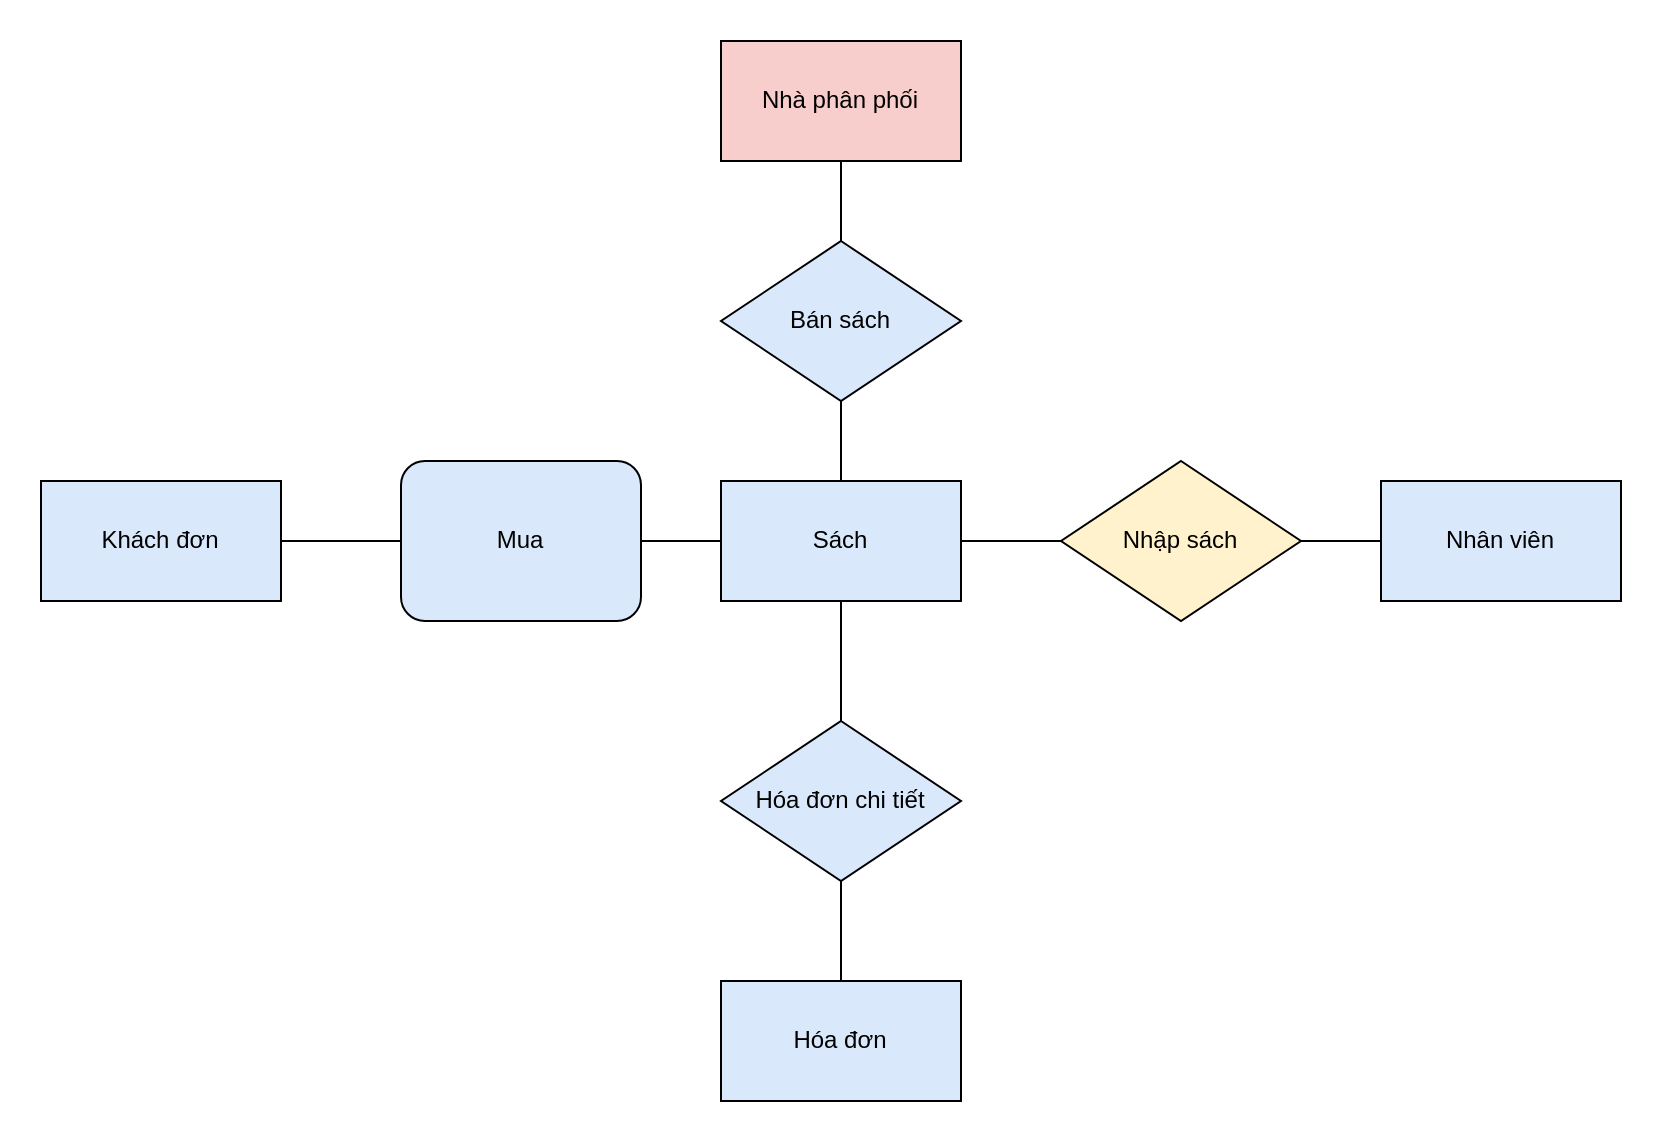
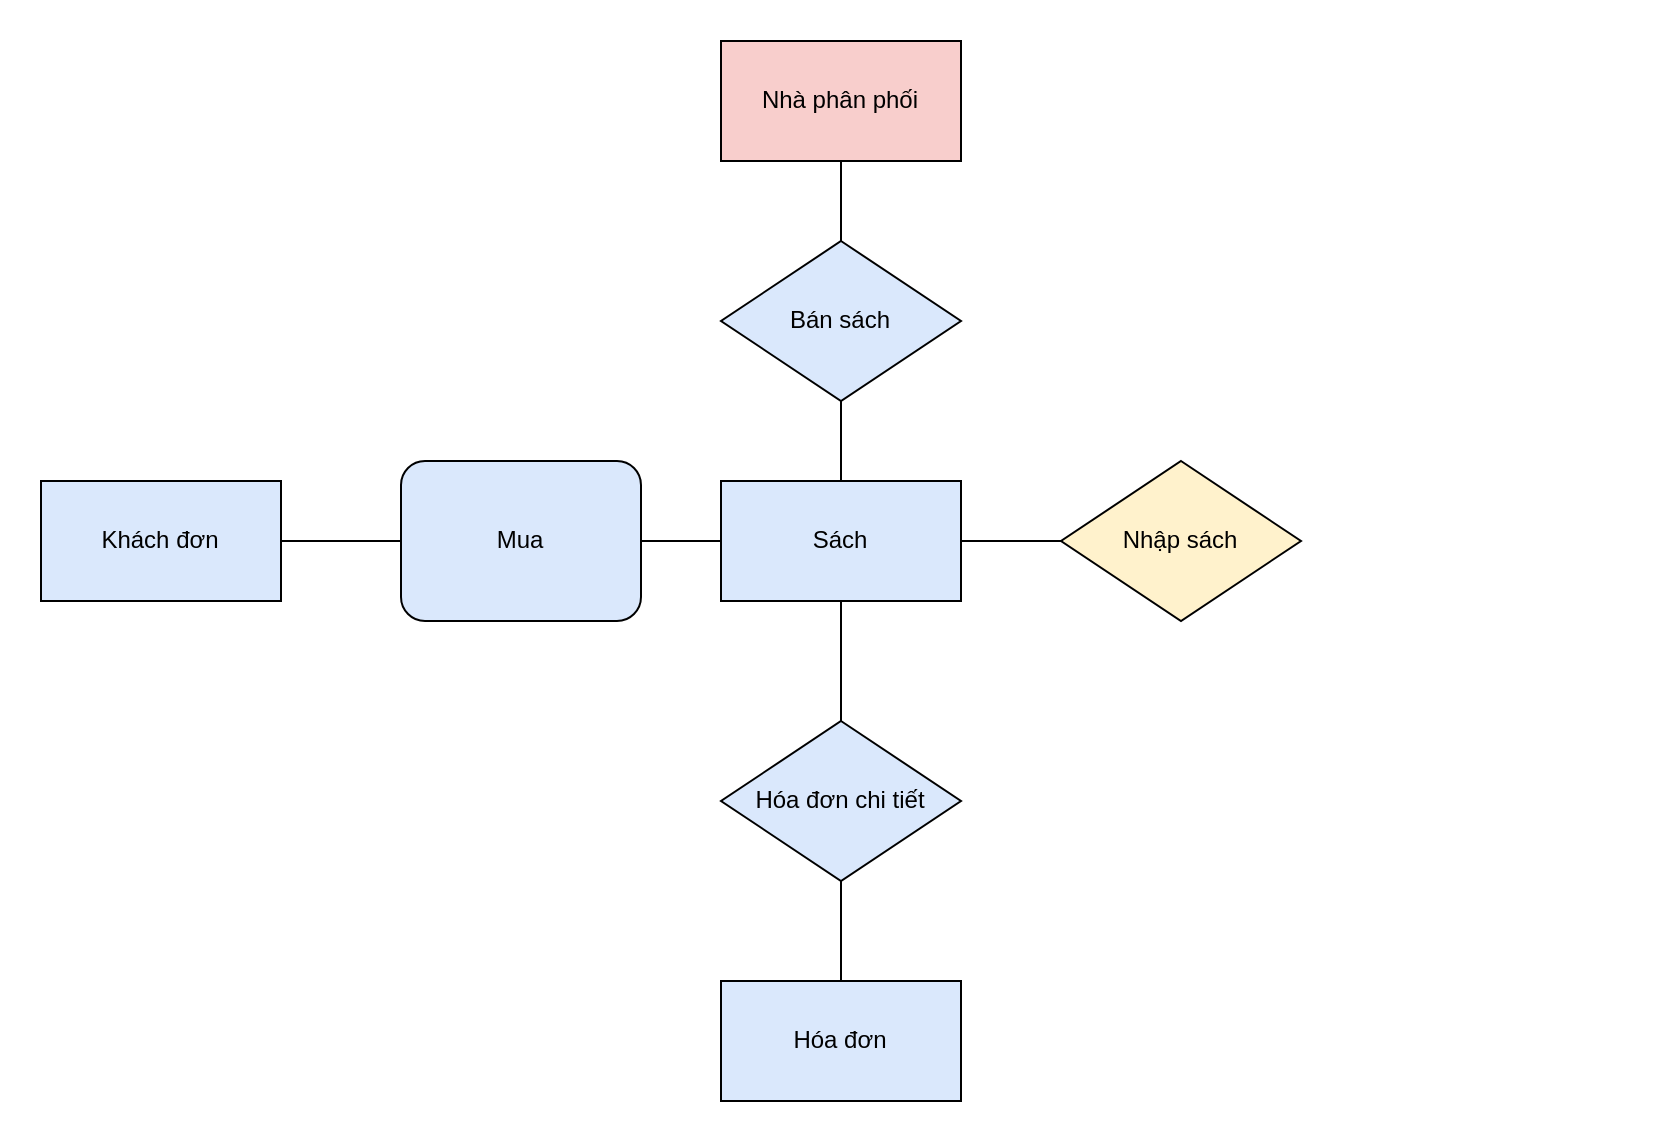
- <mxCell id="15" value="" style="endArrow=none;html=1;rounded=0;entryX=0;entryY=0.5;entryDx=0;entryDy=0;exitX=1;exitY=0.5;exitDx=0;exitDy=0;" edge="1" parent="1" source="8" target="4"><mxGeometry width="50" height="50" relative="1" as="geometry"><mxPoint x="460" y="530" as="sourcePoint" /><mxPoint x="460" y="480" as="targetPoint" /></mxGeometry></mxCell>
- <mxCell id="4" value="Nhân viên" style="rounded=0;whiteSpace=wrap;html=1;fillColor=#DAE8FC;" vertex="1" parent="1"><mxGeometry x="690" y="240" width="120" height="60" as="geometry" /></mxCell>
